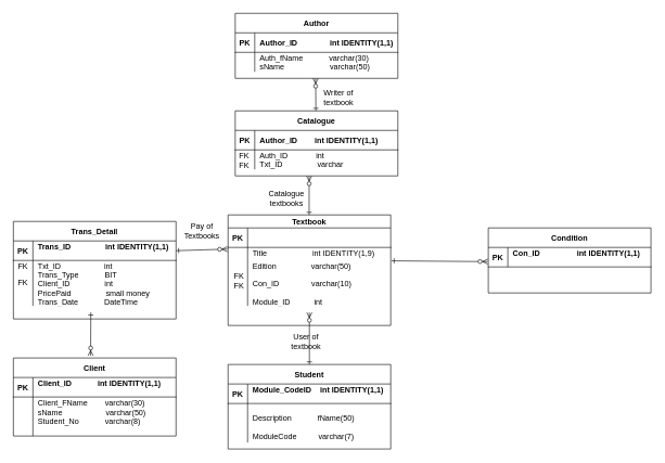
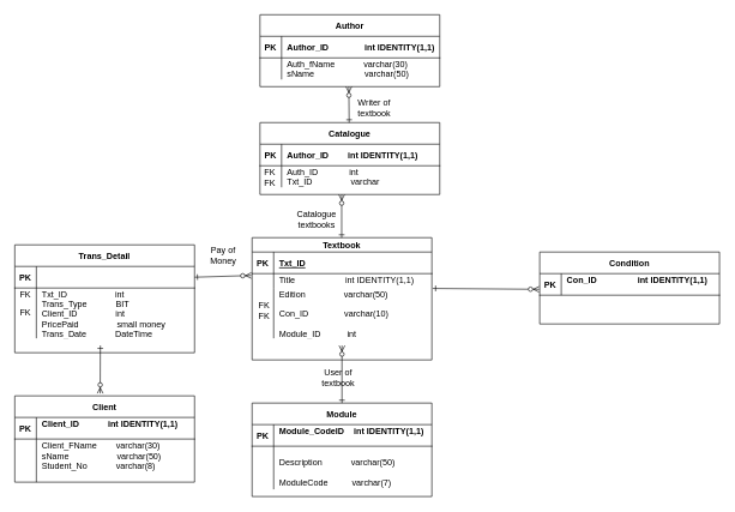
- <mxCell id="67" value="&lt;p class=&quot;MsoNormal&quot;&gt;&lt;span lang=&quot;EN-US&quot;&gt;Pay of&lt;br/&gt;Textbooks&lt;/span&gt;&lt;/p&gt;" style="text;strokeColor=none;fillColor=none;html=1;align=center;verticalAlign=middle;whiteSpace=wrap;rounded=0;hachureGap=4;" parent="1" vertex="1"><mxGeometry x="280" y="340" width="60" height="30" as="geometry" /></mxCell>
+ <mxCell id="67" value="&lt;p class=&quot;MsoNormal&quot;&gt;&lt;span lang=&quot;EN-US&quot;&gt;Pay of&lt;br/&gt;Money&lt;/span&gt;&lt;/p&gt;" style="text;strokeColor=none;fillColor=none;html=1;align=center;verticalAlign=middle;whiteSpace=wrap;rounded=0;hachureGap=4;" parent="1" vertex="1"><mxGeometry x="280" y="340" width="60" height="30" as="geometry" /></mxCell>
+ <mxCell id="6" value="Txt_ID" style="shape=partialRectangle;overflow=hidden;connectable=0;fillColor=none;top=0;left=0;bottom=0;right=0;align=left;spacingLeft=6;fontStyle=5;" parent="4" vertex="1"><mxGeometry x="30" width="220" height="30" as="geometry"><mxRectangle width="220" height="30" as="alternateBounds" /></mxGeometry></mxCell>
- <mxCell id="23" value="Trans_ID                int IDENTITY(1,1)&#10;" style="shape=partialRectangle;overflow=hidden;connectable=0;fillColor=none;top=0;left=0;bottom=0;right=0;align=left;spacingLeft=6;fontStyle=1;" parent="21" vertex="1"><mxGeometry x="30" width="220" height="30" as="geometry"><mxRectangle width="220" height="30" as="alternateBounds" /></mxGeometry></mxCell>
- <mxCell id="9" value="Title                     int IDENTITY(1,9)&#10;" style="shape=partialRectangle;overflow=hidden;connectable=0;fillColor=none;top=0;left=0;bottom=0;right=0;align=left;spacingLeft=6;" parent="7" vertex="1"><mxGeometry x="30" width="220" height="20" as="geometry"><mxRectangle width="220" height="20" as="alternateBounds" /></mxGeometry></mxCell>
+ <mxCell id="9" value="Title                     int IDENTITY(1,1)&#10;" style="shape=partialRectangle;overflow=hidden;connectable=0;fillColor=none;top=0;left=0;bottom=0;right=0;align=left;spacingLeft=6;" parent="7" vertex="1"><mxGeometry x="30" width="220" height="20" as="geometry"><mxRectangle width="220" height="20" as="alternateBounds" /></mxGeometry></mxCell>
- <mxCell id="13" value="Student" style="shape=table;startSize=30;container=1;collapsible=1;childLayout=tableLayout;fixedRows=1;rowLines=0;fontStyle=1;align=center;resizeLast=1;" parent="1" vertex="1"><mxGeometry x="350" y="560" width="250" height="130" as="geometry" /></mxCell>
+ <mxCell id="13" value="Module" style="shape=table;startSize=30;container=1;collapsible=1;childLayout=tableLayout;fixedRows=1;rowLines=0;fontStyle=1;align=center;resizeLast=1;" parent="1" vertex="1"><mxGeometry x="350" y="560" width="250" height="130" as="geometry" /></mxCell>
- <mxCell id="19" value="&#10;Description            fName(50)&#10;         &#10;ModuleCode          varchar(7)&#10;          " style="shape=partialRectangle;overflow=hidden;connectable=0;fillColor=none;top=0;left=0;bottom=0;right=0;align=left;spacingLeft=6;" parent="17" vertex="1"><mxGeometry x="30" width="220" height="60" as="geometry"><mxRectangle width="220" height="60" as="alternateBounds" /></mxGeometry></mxCell>
+ <mxCell id="19" value="&#10;Description            varchar(50)&#10;         &#10;ModuleCode          varchar(7)&#10;          " style="shape=partialRectangle;overflow=hidden;connectable=0;fillColor=none;top=0;left=0;bottom=0;right=0;align=left;spacingLeft=6;" parent="17" vertex="1"><mxGeometry x="30" width="220" height="60" as="geometry"><mxRectangle width="220" height="60" as="alternateBounds" /></mxGeometry></mxCell>
